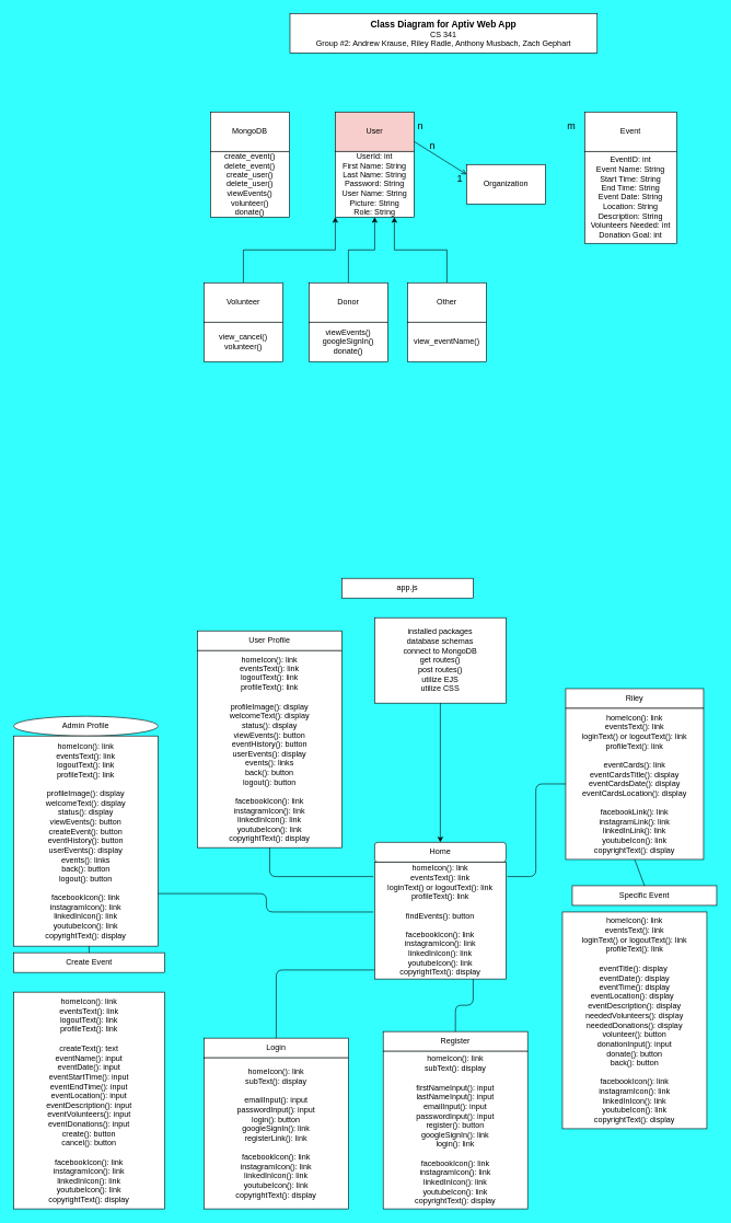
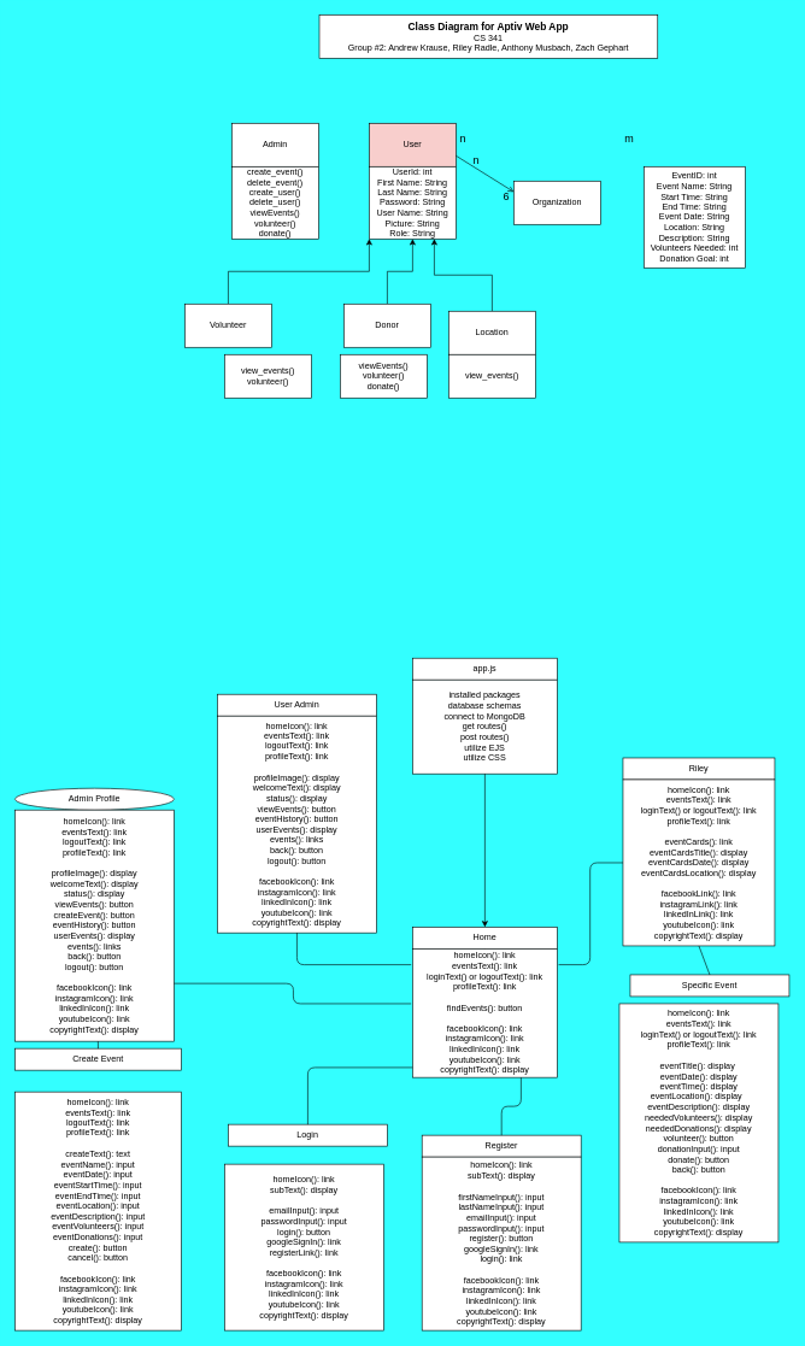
- <mxCell id="13" value="MongoDB" style="rounded=0;whiteSpace=wrap;html=1;" parent="1" vertex="1"><mxGeometry x="320" y="170" width="120" height="60" as="geometry" /></mxCell>
+ <mxCell id="13" value="Admin" style="rounded=0;whiteSpace=wrap;html=1;" parent="1" vertex="1"><mxGeometry x="320" y="170" width="120" height="60" as="geometry" /></mxCell>
- <mxCell id="15" value="Event" style="rounded=0;whiteSpace=wrap;html=1;" parent="1" vertex="1"><mxGeometry x="890" y="170" width="140" height="60" as="geometry" /></mxCell>
- <mxCell id="22" value="&lt;span style=&quot;font-size: 15px&quot;&gt;1&lt;/span&gt;" style="text;html=1;strokeColor=none;fillColor=none;align=center;verticalAlign=middle;whiteSpace=wrap;rounded=0;" parent="1" vertex="1"><mxGeometry x="680" y="260" width="40" height="20" as="geometry" /></mxCell>
+ <mxCell id="22" value="&lt;span style=&quot;font-size: 15px&quot;&gt;6&lt;/span&gt;" style="text;html=1;strokeColor=none;fillColor=none;align=center;verticalAlign=middle;whiteSpace=wrap;rounded=0;" parent="1" vertex="1"><mxGeometry x="680" y="260" width="40" height="20" as="geometry" /></mxCell>
- <mxCell id="5" value="Volunteer" style="rounded=0;whiteSpace=wrap;html=1;" parent="1" vertex="1"><mxGeometry x="310" y="430" width="120" height="60" as="geometry" /></mxCell>
+ <mxCell id="5" value="Volunteer" style="rounded=0;whiteSpace=wrap;html=1;" parent="1" vertex="1"><mxGeometry x="255" y="420" width="120" height="60" as="geometry" /></mxCell>
- <mxCell id="7" value="Donor" style="rounded=0;whiteSpace=wrap;html=1;" parent="1" vertex="1"><mxGeometry x="470" y="430" width="120" height="60" as="geometry" /></mxCell>
+ <mxCell id="7" value="Donor" style="rounded=0;whiteSpace=wrap;html=1;" parent="1" vertex="1"><mxGeometry x="475" y="420" width="120" height="60" as="geometry" /></mxCell>
- <mxCell id="9" value="Other" style="rounded=0;whiteSpace=wrap;html=1;" parent="1" vertex="1"><mxGeometry x="620" y="430" width="120" height="60" as="geometry" /></mxCell>
+ <mxCell id="9" value="Location" style="rounded=0;whiteSpace=wrap;html=1;" parent="1" vertex="1"><mxGeometry x="620" y="430" width="120" height="60" as="geometry" /></mxCell>
- <mxCell id="12" value="view_cancel()&lt;br&gt;volunteer()" style="rounded=0;whiteSpace=wrap;html=1;" parent="1" vertex="1"><mxGeometry x="310" y="490" width="120" height="60" as="geometry" /></mxCell>
+ <mxCell id="12" value="view_events()&lt;br&gt;volunteer()" style="rounded=0;whiteSpace=wrap;html=1;" parent="1" vertex="1"><mxGeometry x="310" y="490" width="120" height="60" as="geometry" /></mxCell>
- <mxCell id="11" value="viewEvents()&lt;br&gt;googleSignIn()&lt;br&gt;donate()" style="rounded=0;whiteSpace=wrap;html=1;" parent="1" vertex="1"><mxGeometry x="470" y="490" width="120" height="60" as="geometry" /></mxCell>
+ <mxCell id="11" value="viewEvents()&lt;br&gt;volunteer()&lt;br&gt;donate()" style="rounded=0;whiteSpace=wrap;html=1;" parent="1" vertex="1"><mxGeometry x="470" y="490" width="120" height="60" as="geometry" /></mxCell>
- <mxCell id="10" value="view_eventName()" style="rounded=0;whiteSpace=wrap;html=1;" parent="1" vertex="1"><mxGeometry x="620" y="490" width="120" height="60" as="geometry" /></mxCell>
+ <mxCell id="10" value="view_events()" style="rounded=0;whiteSpace=wrap;html=1;" parent="1" vertex="1"><mxGeometry x="620" y="490" width="120" height="60" as="geometry" /></mxCell>
- <mxCell id="34" value="app.js" style="rounded=0;whiteSpace=wrap;html=1;" parent="1" vertex="1"><mxGeometry x="520" y="880" width="200" height="30" as="geometry" /></mxCell>
+ <mxCell id="34" value="app.js" style="rounded=0;whiteSpace=wrap;html=1;" parent="1" vertex="1"><mxGeometry x="570" y="910" width="200" height="30" as="geometry" /></mxCell>
- <mxCell id="44" value="User Profile" style="rounded=0;whiteSpace=wrap;html=1;" parent="1" vertex="1"><mxGeometry x="300" y="960" width="220" height="30" as="geometry" /></mxCell>
+ <mxCell id="44" value="User Admin" style="rounded=0;whiteSpace=wrap;html=1;" parent="1" vertex="1"><mxGeometry x="300" y="960" width="220" height="30" as="geometry" /></mxCell>
- <mxCell id="24" value="Home" style="whiteSpace=wrap;html=1;rounded=1;" parent="1" vertex="1"><mxGeometry x="570" y="1282" width="200" height="30" as="geometry" /></mxCell>
+ <mxCell id="24" value="Home" style="rounded=0;whiteSpace=wrap;html=1;" parent="1" vertex="1"><mxGeometry x="570" y="1282" width="200" height="30" as="geometry" /></mxCell>
- <mxCell id="37" value="Login" style="rounded=0;whiteSpace=wrap;html=1;" parent="1" vertex="1"><mxGeometry x="310" y="1580" width="220" height="30" as="geometry" /></mxCell>
+ <mxCell id="37" value="Login" style="rounded=0;whiteSpace=wrap;html=1;" parent="1" vertex="1"><mxGeometry x="315" y="1555" width="220" height="30" as="geometry" /></mxCell>
